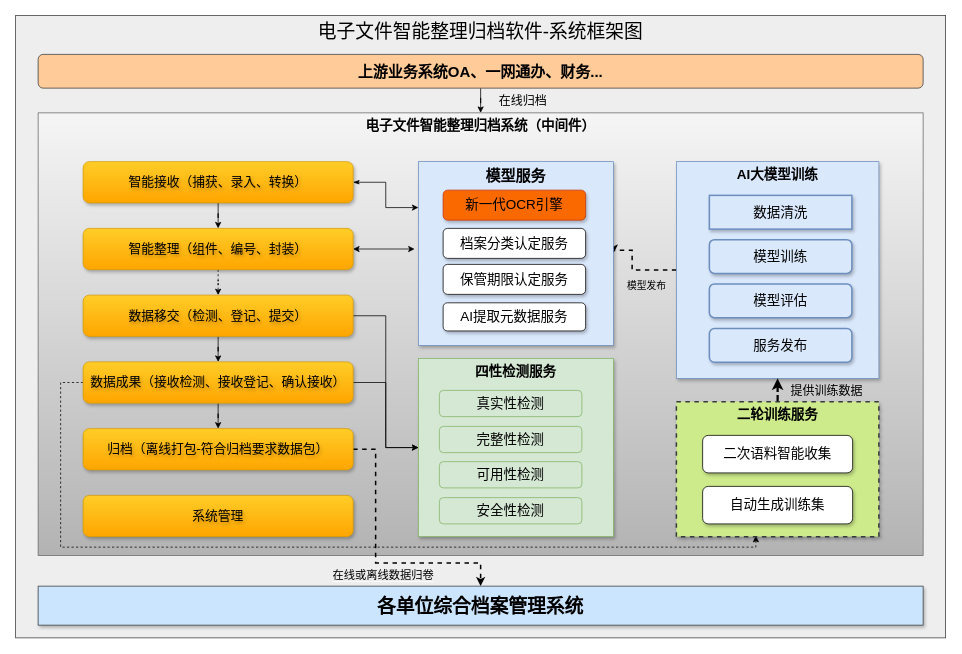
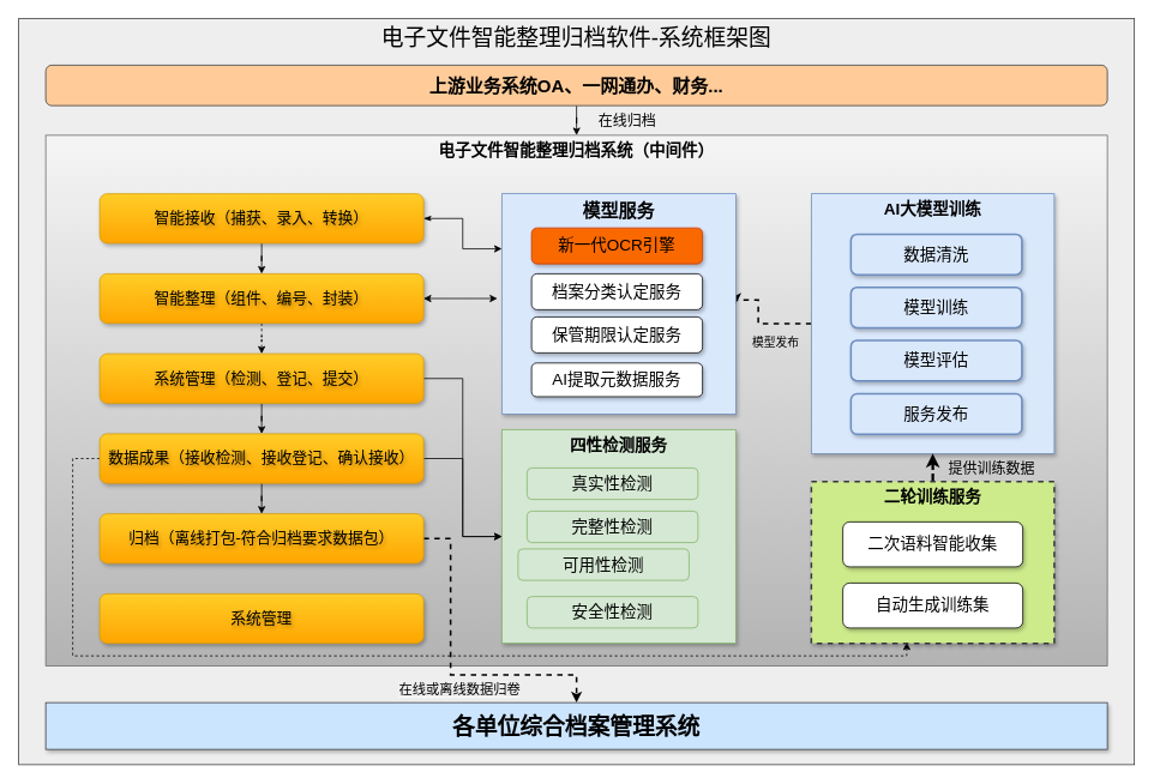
- <mxCell id="27" value="数据清洗" style="whiteSpace=wrap;html=1;fontSize=18;shadow=1;fillColor=#dae8fc;strokeColor=#6c8ebf;textShadow=0;fontStyle=0;strokeWidth=2;rounded=0;" parent="1" vertex="1"><mxGeometry x="945" y="260" width="190" height="45" as="geometry" /></mxCell>
+ <mxCell id="27" value="数据清洗" style="rounded=1;whiteSpace=wrap;html=1;fontSize=18;shadow=1;fillColor=#dae8fc;strokeColor=#6c8ebf;textShadow=0;fontStyle=0;strokeWidth=2;" parent="1" vertex="1"><mxGeometry x="945" y="260" width="190" height="45" as="geometry" /></mxCell>
- <mxCell id="15" value="数据移交（检测、登记、提交）" style="rounded=1;whiteSpace=wrap;html=1;fontSize=17;fillColor=#ffcd28;gradientColor=#ffa500;strokeColor=#d79b00;fontStyle=0;fontFamily=Verdana;shadow=1;textShadow=1;" parent="1" vertex="1"><mxGeometry x="110" y="393" width="360" height="55" as="geometry" /></mxCell>
+ <mxCell id="15" value="系统管理（检测、登记、提交）" style="rounded=1;whiteSpace=wrap;html=1;fontSize=17;fillColor=#ffcd28;gradientColor=#ffa500;strokeColor=#d79b00;fontStyle=0;fontFamily=Verdana;shadow=1;textShadow=1;" parent="1" vertex="1"><mxGeometry x="110" y="393" width="360" height="55" as="geometry" /></mxCell>
- <mxCell id="44" value="可用性检测" style="rounded=1;whiteSpace=wrap;html=1;fontSize=18;fillColor=#d5e8d4;strokeColor=#82b366;" parent="1" vertex="1"><mxGeometry x="585" y="615" width="190" height="35" as="geometry" /></mxCell>
+ <mxCell id="44" value="可用性检测" style="rounded=1;whiteSpace=wrap;html=1;fontSize=18;fillColor=#d5e8d4;strokeColor=#82b366;" parent="1" vertex="1"><mxGeometry x="575" y="610" width="190" height="35" as="geometry" /></mxCell>
